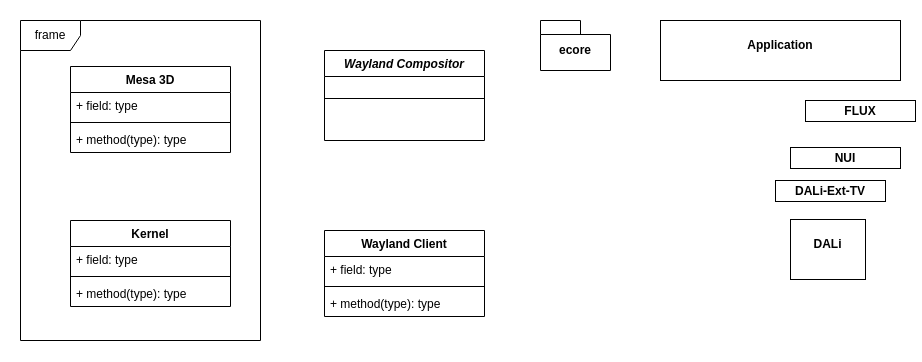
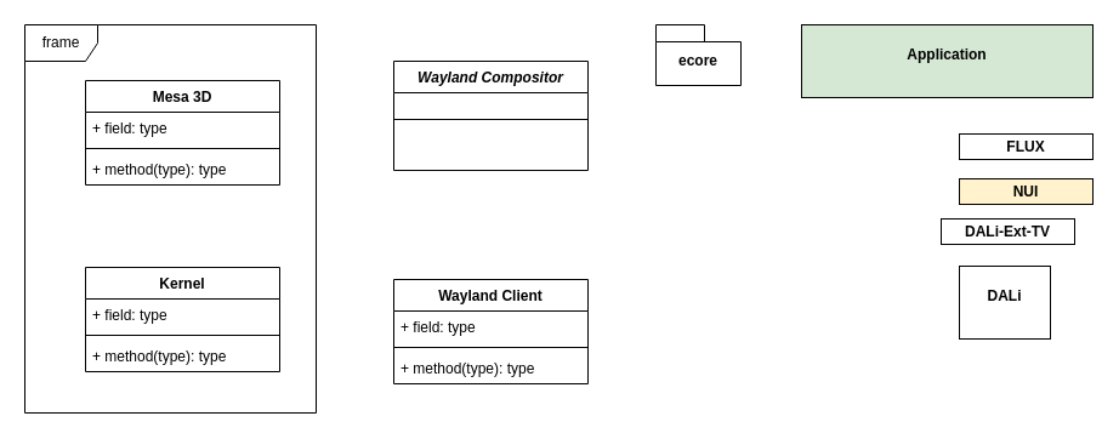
- <mxCell id="18" value="&lt;p style=&quot;margin:0px;margin-top:4px;text-align:center;&quot;&gt;&lt;br&gt;&lt;b&gt;Application&lt;/b&gt;&lt;/p&gt;" style="verticalAlign=top;align=left;overflow=fill;fontSize=12;fontFamily=Helvetica;html=1;whiteSpace=wrap;" vertex="1" parent="1"><mxGeometry x="660" y="20" width="240" height="60" as="geometry" /></mxCell>
+ <mxCell id="18" value="&lt;p style=&quot;margin:0px;margin-top:4px;text-align:center;&quot;&gt;&lt;br&gt;&lt;b&gt;Application&lt;/b&gt;&lt;/p&gt;" style="verticalAlign=top;align=left;overflow=fill;fontSize=12;fontFamily=Helvetica;html=1;whiteSpace=wrap;fillColor=#d5e8d4;" vertex="1" parent="1"><mxGeometry x="660" y="20" width="240" height="60" as="geometry" /></mxCell>
- <mxCell id="22" value="&lt;p style=&quot;margin:0px;margin-top:4px;text-align:center;&quot;&gt;&lt;b&gt;FLUX&lt;/b&gt;&lt;/p&gt;" style="verticalAlign=top;align=left;overflow=fill;fontSize=12;fontFamily=Helvetica;html=1;whiteSpace=wrap;" vertex="1" parent="1"><mxGeometry x="805" y="100" width="110" height="21" as="geometry" /></mxCell>
+ <mxCell id="22" value="&lt;p style=&quot;margin:0px;margin-top:4px;text-align:center;&quot;&gt;&lt;b&gt;FLUX&lt;/b&gt;&lt;/p&gt;" style="verticalAlign=top;align=left;overflow=fill;fontSize=12;fontFamily=Helvetica;html=1;whiteSpace=wrap;" vertex="1" parent="1"><mxGeometry x="790" y="110" width="110" height="21" as="geometry" /></mxCell>
- <mxCell id="20" value="&lt;p style=&quot;margin:0px;margin-top:4px;text-align:center;&quot;&gt;&lt;b&gt;NUI&lt;/b&gt;&lt;/p&gt;" style="verticalAlign=top;align=left;overflow=fill;fontSize=12;fontFamily=Helvetica;html=1;whiteSpace=wrap;" vertex="1" parent="1"><mxGeometry x="790" y="147" width="110" height="21" as="geometry" /></mxCell>
+ <mxCell id="20" value="&lt;p style=&quot;margin:0px;margin-top:4px;text-align:center;&quot;&gt;&lt;b&gt;NUI&lt;/b&gt;&lt;/p&gt;" style="verticalAlign=top;align=left;overflow=fill;fontSize=12;fontFamily=Helvetica;html=1;whiteSpace=wrap;fillColor=#fff2cc;" vertex="1" parent="1"><mxGeometry x="790" y="147" width="110" height="21" as="geometry" /></mxCell>
